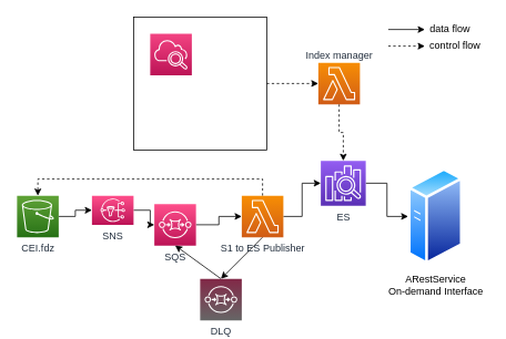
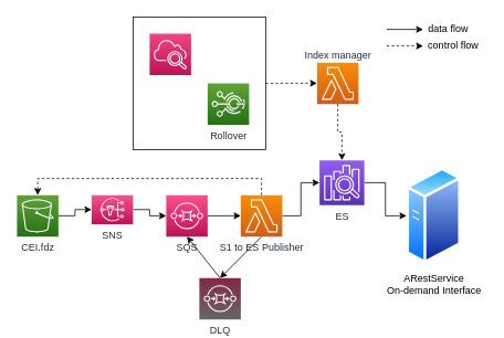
+ <mxCell id="20" value="Rollover" style="sketch=0;points=[[0,0,0],[0.25,0,0],[0.5,0,0],[0.75,0,0],[1,0,0],[0,1,0],[0.25,1,0],[0.5,1,0],[0.75,1,0],[1,1,0],[0,0.25,0],[0,0.5,0],[0,0.75,0],[1,0.25,0],[1,0.5,0],[1,0.75,0]];outlineConnect=0;fontColor=#232F3E;gradientColor=#60A337;gradientDirection=north;fillColor=#277116;strokeColor=#ffffff;dashed=0;verticalLabelPosition=bottom;verticalAlign=top;align=center;html=1;fontSize=12;fontStyle=0;aspect=fixed;shape=mxgraph.aws4.resourceIcon;resIcon=mxgraph.aws4.iot_events;" vertex="1" parent="17"><mxGeometry x="90" y="80" width="50" height="50" as="geometry" /></mxCell>
- <mxCell id="5" value="SQS" style="sketch=0;points=[[0,0,0],[0.25,0,0],[0.5,0,0],[0.75,0,0],[1,0,0],[0,1,0],[0.25,1,0],[0.5,1,0],[0.75,1,0],[1,1,0],[0,0.25,0],[0,0.5,0],[0,0.75,0],[1,0.25,0],[1,0.5,0],[1,0.75,0]];outlineConnect=0;fontColor=#232F3E;gradientColor=#FF4F8B;gradientDirection=north;fillColor=#BC1356;strokeColor=#ffffff;dashed=0;verticalLabelPosition=bottom;verticalAlign=top;align=center;html=1;fontSize=12;fontStyle=0;aspect=fixed;shape=mxgraph.aws4.resourceIcon;resIcon=mxgraph.aws4.sqs;" vertex="1" parent="1"><mxGeometry x="185" y="245" width="50" height="50" as="geometry" /></mxCell>
+ <mxCell id="5" value="SQS" style="sketch=0;points=[[0,0,0],[0.25,0,0],[0.5,0,0],[0.75,0,0],[1,0,0],[0,1,0],[0.25,1,0],[0.5,1,0],[0.75,1,0],[1,1,0],[0,0.25,0],[0,0.5,0],[0,0.75,0],[1,0.25,0],[1,0.5,0],[1,0.75,0]];outlineConnect=0;fontColor=#232F3E;gradientColor=#FF4F8B;gradientDirection=north;fillColor=#BC1356;strokeColor=#ffffff;dashed=0;verticalLabelPosition=bottom;verticalAlign=top;align=center;html=1;fontSize=12;fontStyle=0;aspect=fixed;shape=mxgraph.aws4.resourceIcon;resIcon=mxgraph.aws4.sqs;" vertex="1" parent="1"><mxGeometry x="200" y="235" width="50" height="50" as="geometry" /></mxCell>
